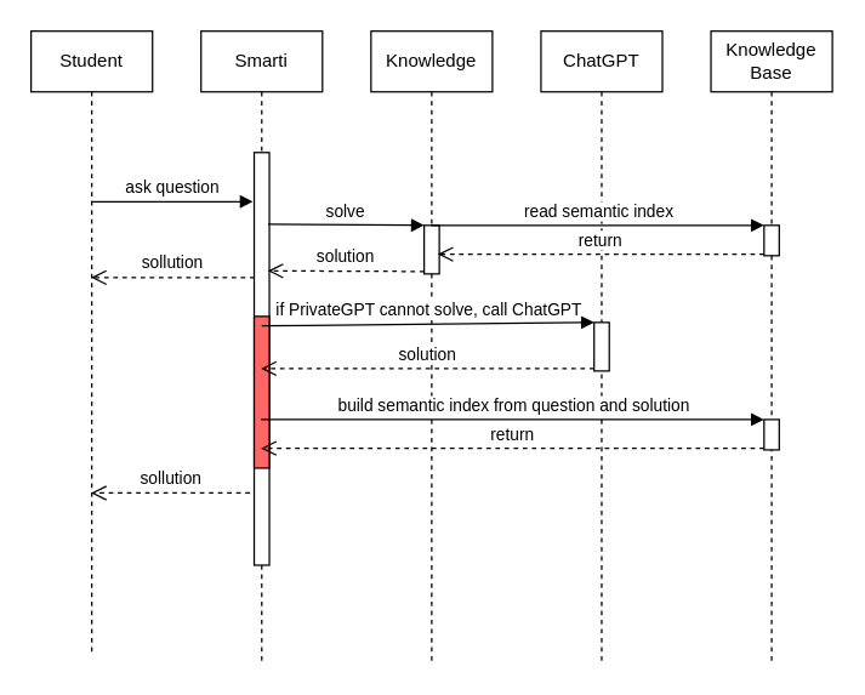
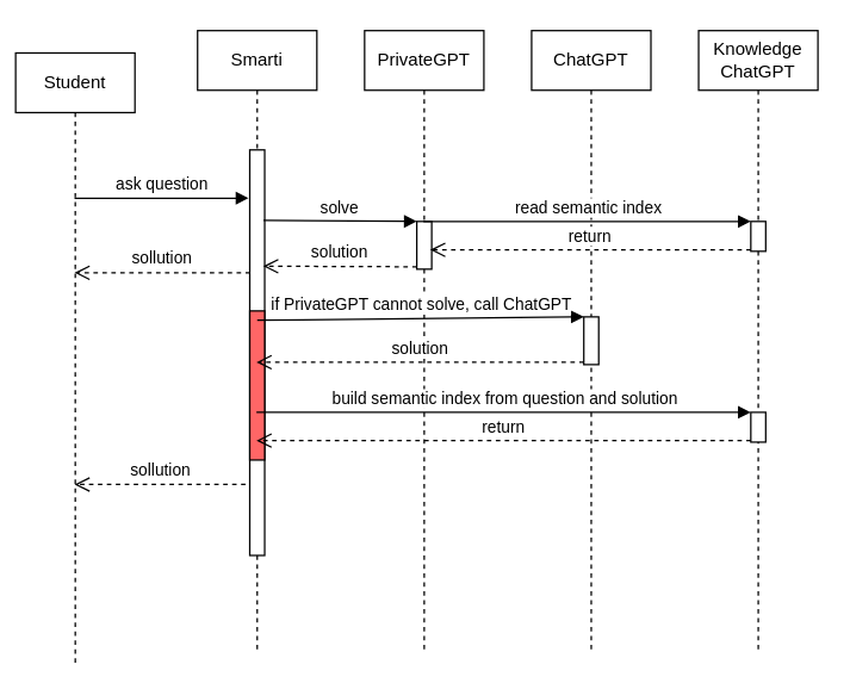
- <mxCell id="8" value="Knowledge" style="shape=umlLifeline;perimeter=lifelinePerimeter;whiteSpace=wrap;html=1;container=1;collapsible=0;recursiveResize=0;outlineConnect=0;" vertex="1" parent="1"><mxGeometry x="244" y="20" width="80" height="416" as="geometry" /></mxCell>
+ <mxCell id="8" value="PrivateGPT" style="shape=umlLifeline;perimeter=lifelinePerimeter;whiteSpace=wrap;html=1;container=1;collapsible=0;recursiveResize=0;outlineConnect=0;" vertex="1" parent="1"><mxGeometry x="244" y="20" width="80" height="416" as="geometry" /></mxCell>
- <mxCell id="14" value="Knowledge&lt;br&gt;Base" style="shape=umlLifeline;perimeter=lifelinePerimeter;whiteSpace=wrap;html=1;container=1;collapsible=0;recursiveResize=0;outlineConnect=0;" vertex="1" parent="1"><mxGeometry x="468" y="20" width="80" height="416" as="geometry" /></mxCell>
+ <mxCell id="14" value="Knowledge&lt;br&gt;ChatGPT" style="shape=umlLifeline;perimeter=lifelinePerimeter;whiteSpace=wrap;html=1;container=1;collapsible=0;recursiveResize=0;outlineConnect=0;" vertex="1" parent="1"><mxGeometry x="468" y="20" width="80" height="416" as="geometry" /></mxCell>
- <mxCell id="2" value="Student" style="shape=umlLifeline;perimeter=lifelinePerimeter;whiteSpace=wrap;html=1;container=1;collapsible=0;recursiveResize=0;outlineConnect=0;" vertex="1" parent="1"><mxGeometry x="20" y="20" width="80" height="412" as="geometry" /></mxCell>
+ <mxCell id="2" value="Student" style="shape=umlLifeline;perimeter=lifelinePerimeter;whiteSpace=wrap;html=1;container=1;collapsible=0;recursiveResize=0;outlineConnect=0;" vertex="1" parent="1"><mxGeometry x="10" y="35" width="80" height="412" as="geometry" /></mxCell>
